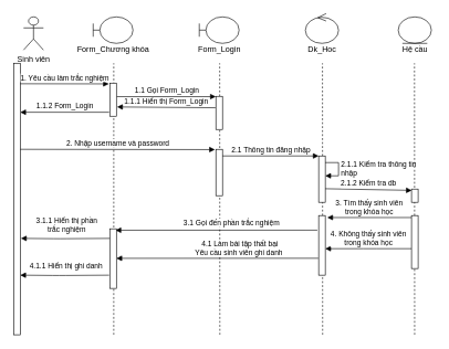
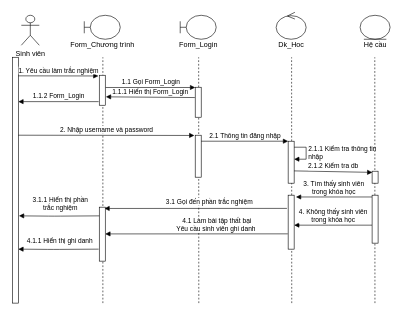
- <mxCell id="5" value="Form_Chương khóa" style="text;html=1;align=center;verticalAlign=middle;resizable=0;points=[];autosize=1;strokeColor=none;fillColor=none;" parent="1" vertex="1"><mxGeometry x="110" y="65" width="120" height="20" as="geometry" /></mxCell>
+ <mxCell id="5" value="Form_Chương trình" style="text;html=1;align=center;verticalAlign=middle;resizable=0;points=[];autosize=1;strokeColor=none;fillColor=none;" parent="1" vertex="1"><mxGeometry x="110" y="65" width="120" height="20" as="geometry" /></mxCell>
